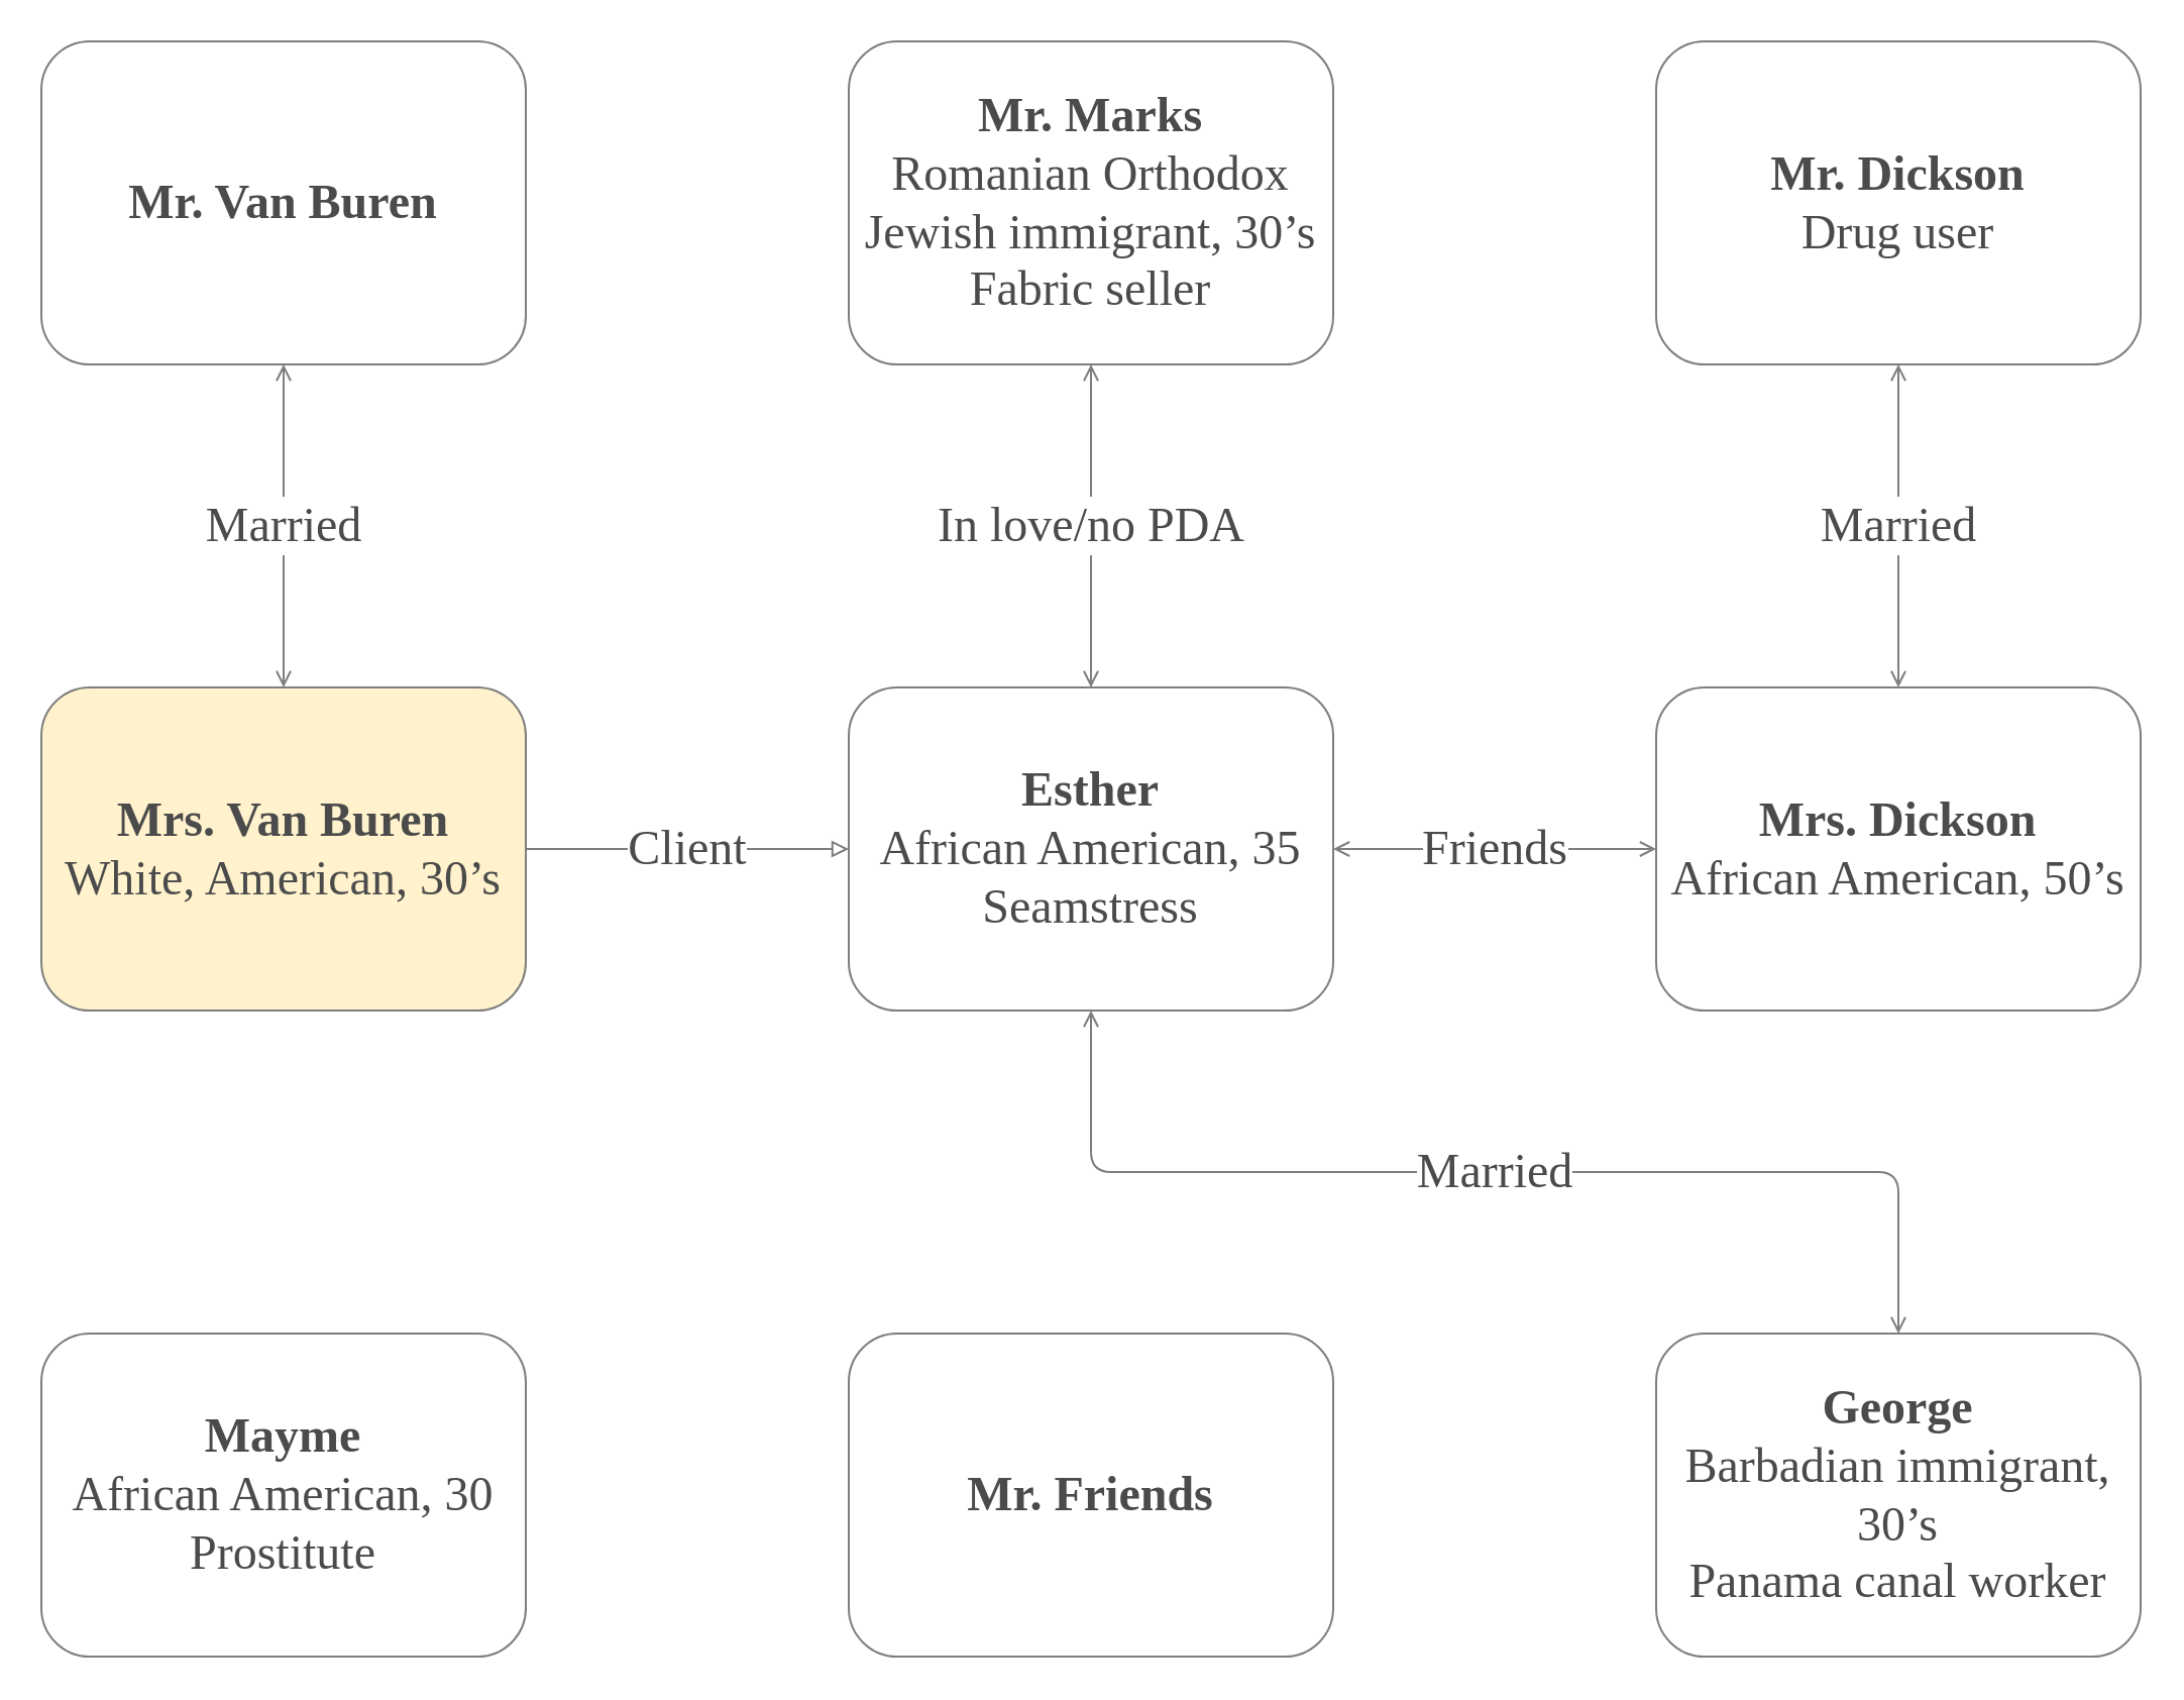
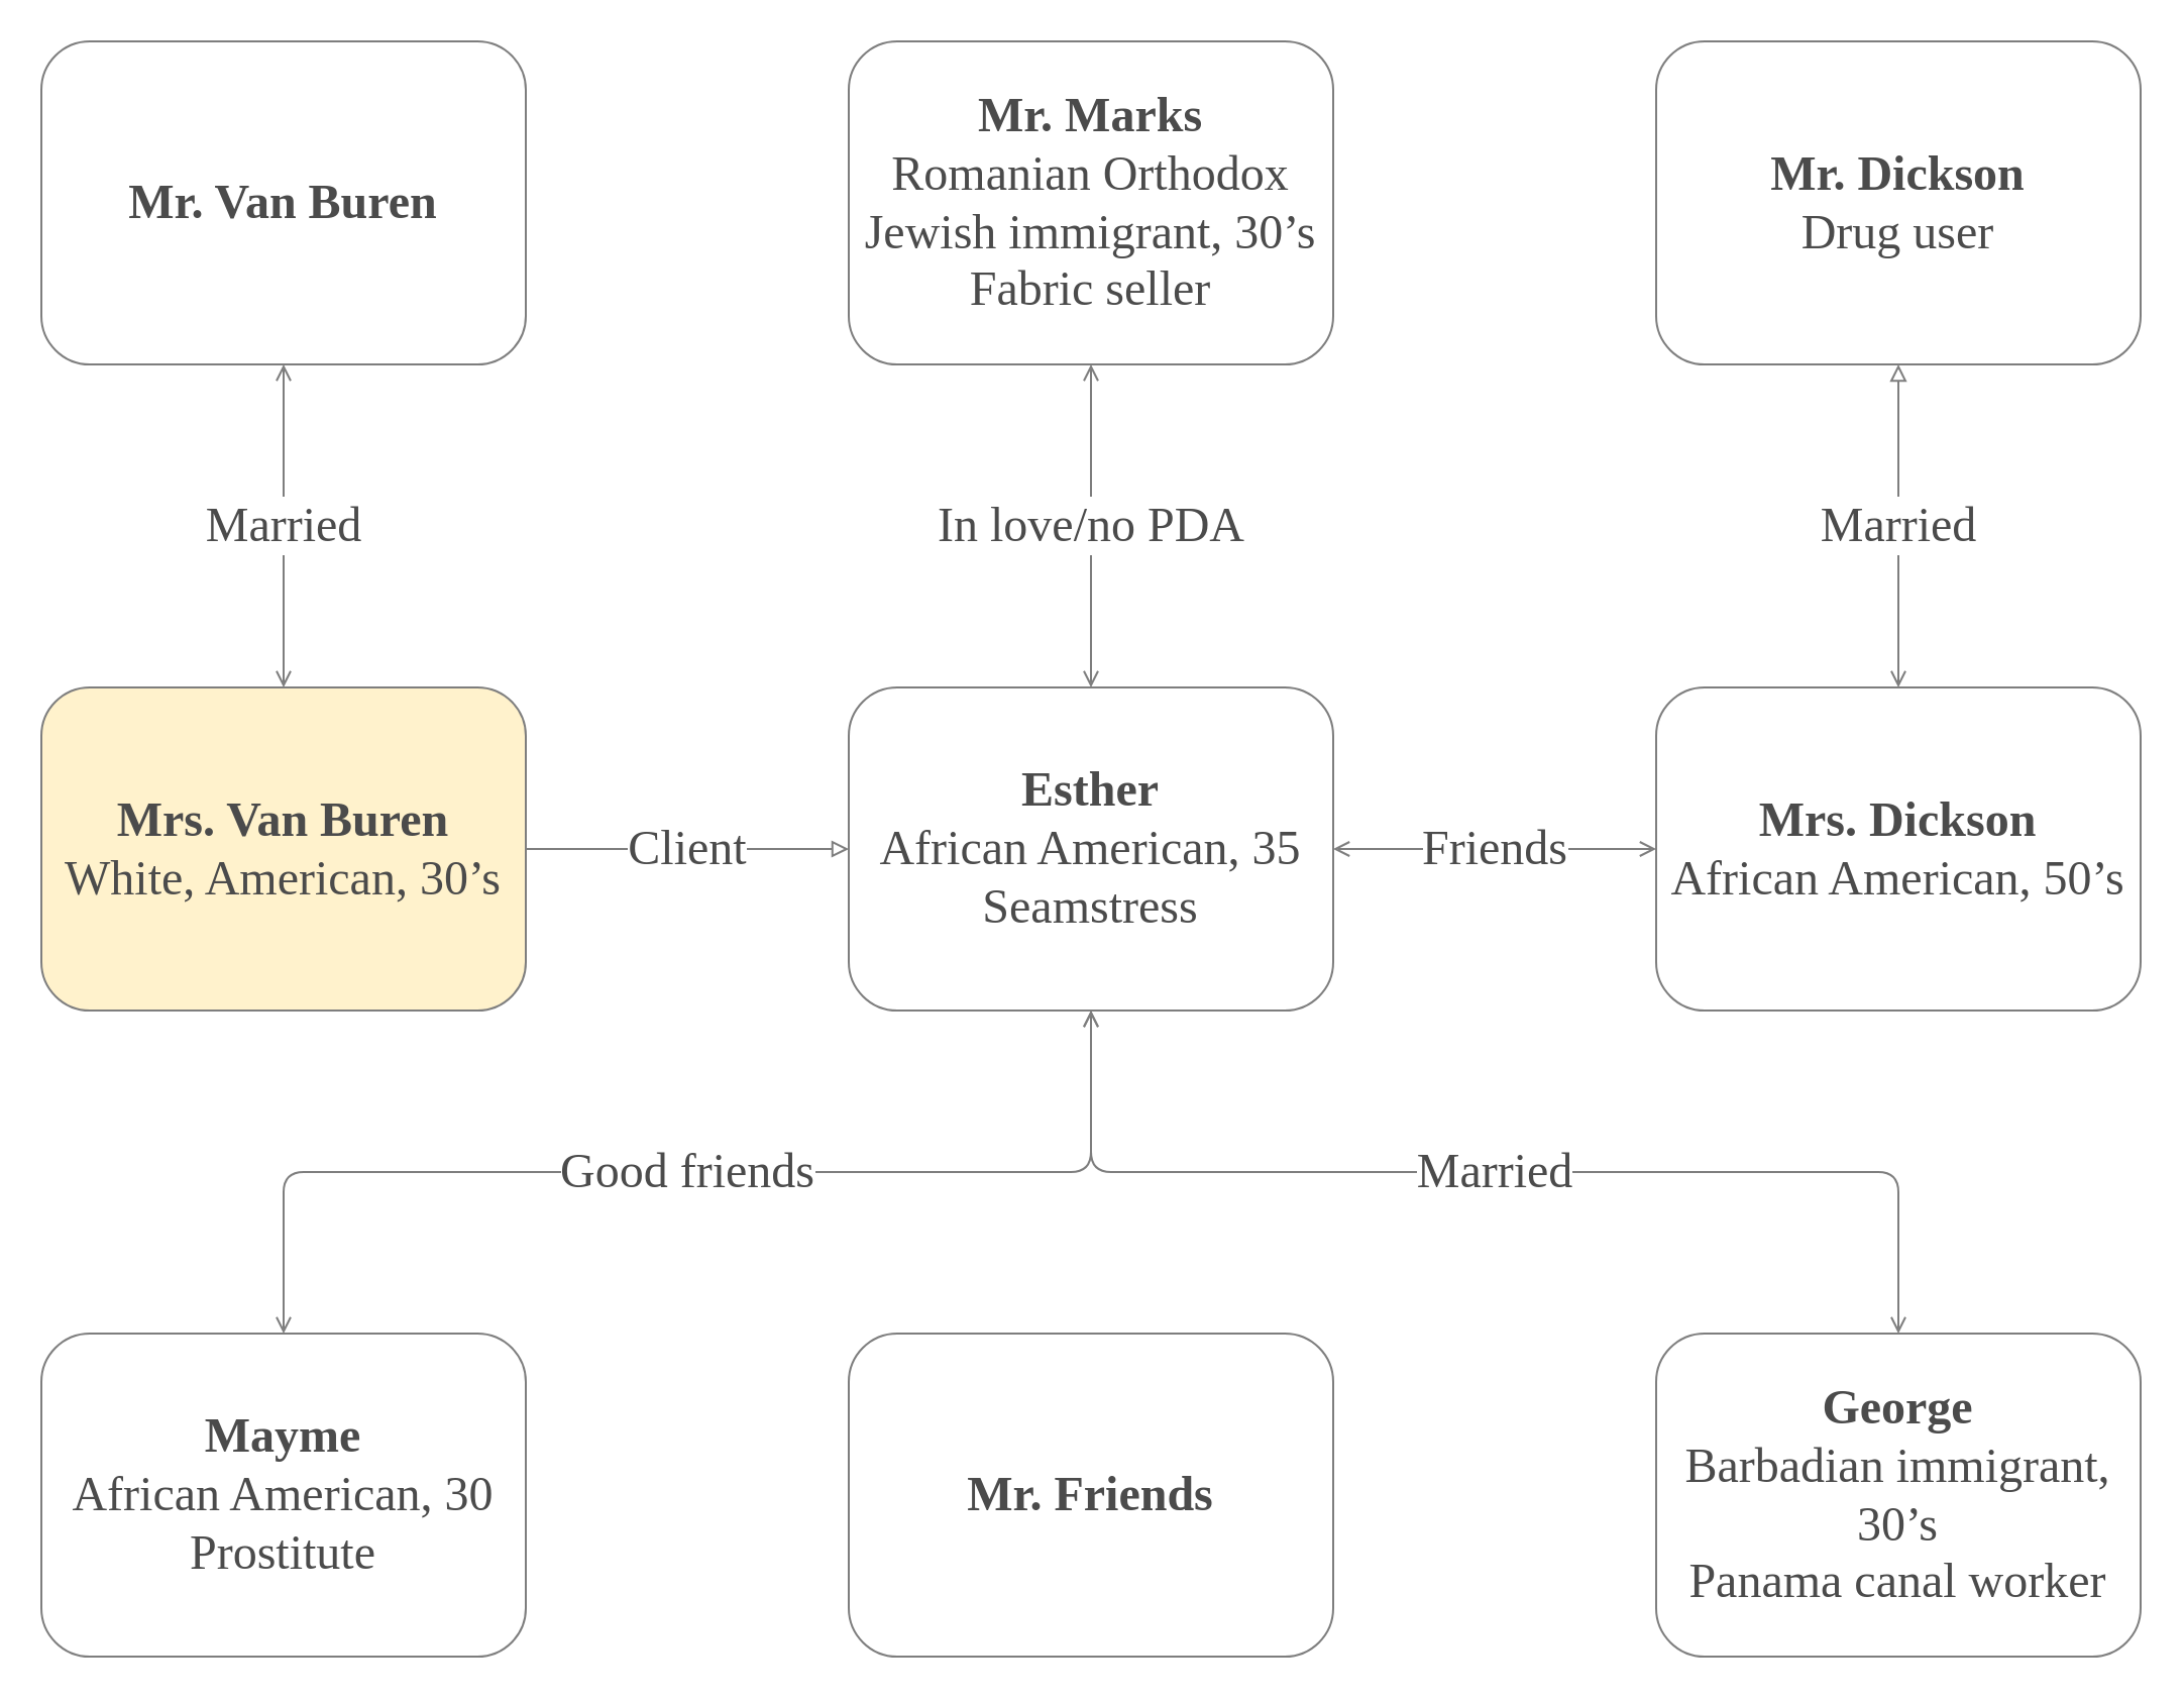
- <mxCell id="13" value="Married" style="edgeStyle=orthogonalEdgeStyle;jumpSize=1;orthogonalLoop=1;jettySize=auto;html=1;shadow=0;startArrow=open;startFill=0;endArrow=open;endFill=0;strokeColor=#7E7E7E;strokeWidth=1;fontFamily=CMU Sans Serif;fontSource=https%3A%2F%2Ffontlibrary.org%2Fassets%2Ffonts%2Fcmu-sans-serif%2F0da0d92e6bacf5e091c1ae85c4da581d%2F1b24573c1e6cf956df63c20903efe11d%2FCMUSansSerifMedium.ttf;fontSize=24;fontColor=#4b4b4b;verticalAlign=middle;" parent="1" source="10" target="12" edge="1"><mxGeometry x="20" y="20" as="geometry" /></mxCell>
+ <mxCell id="13" value="Married" style="edgeStyle=orthogonalEdgeStyle;jumpSize=1;orthogonalLoop=1;jettySize=auto;html=1;shadow=0;startArrow=open;startFill=0;endArrow=block;endFill=0;strokeColor=#7E7E7E;strokeWidth=1;fontFamily=CMU Sans Serif;fontSource=https%3A%2F%2Ffontlibrary.org%2Fassets%2Ffonts%2Fcmu-sans-serif%2F0da0d92e6bacf5e091c1ae85c4da581d%2F1b24573c1e6cf956df63c20903efe11d%2FCMUSansSerifMedium.ttf;fontSize=24;fontColor=#4b4b4b;verticalAlign=middle;" parent="1" source="10" target="12" edge="1"><mxGeometry x="20" y="20" as="geometry" /></mxCell>
+ <mxCell id="5" value="&lt;font style=&quot;font-size: 24px;&quot;&gt;Good friends&lt;/font&gt;" style="edgeStyle=orthogonalEdgeStyle;orthogonalLoop=1;jettySize=auto;html=1;shadow=0;startArrow=open;startFill=0;endArrow=open;endFill=0;fontFamily=CMU Sans Serif;fontSource=https%3A%2F%2Ffontlibrary.org%2Fassets%2Ffonts%2Fcmu-sans-serif%2F0da0d92e6bacf5e091c1ae85c4da581d%2F1b24573c1e6cf956df63c20903efe11d%2FCMUSansSerifMedium.ttf;fontColor=#4b4b4b;fontSize=24;strokeColor=#7E7E7E;entryX=0.5;entryY=1;entryDx=0;entryDy=0;exitX=0.5;exitY=0;exitDx=0;exitDy=0;verticalAlign=middle;" parent="1" source="3" target="7" edge="1"><mxGeometry relative="1" as="geometry"><mxPoint x="150" y="380" as="sourcePoint" /><mxPoint x="260" y="280" as="targetPoint" /></mxGeometry></mxCell>
